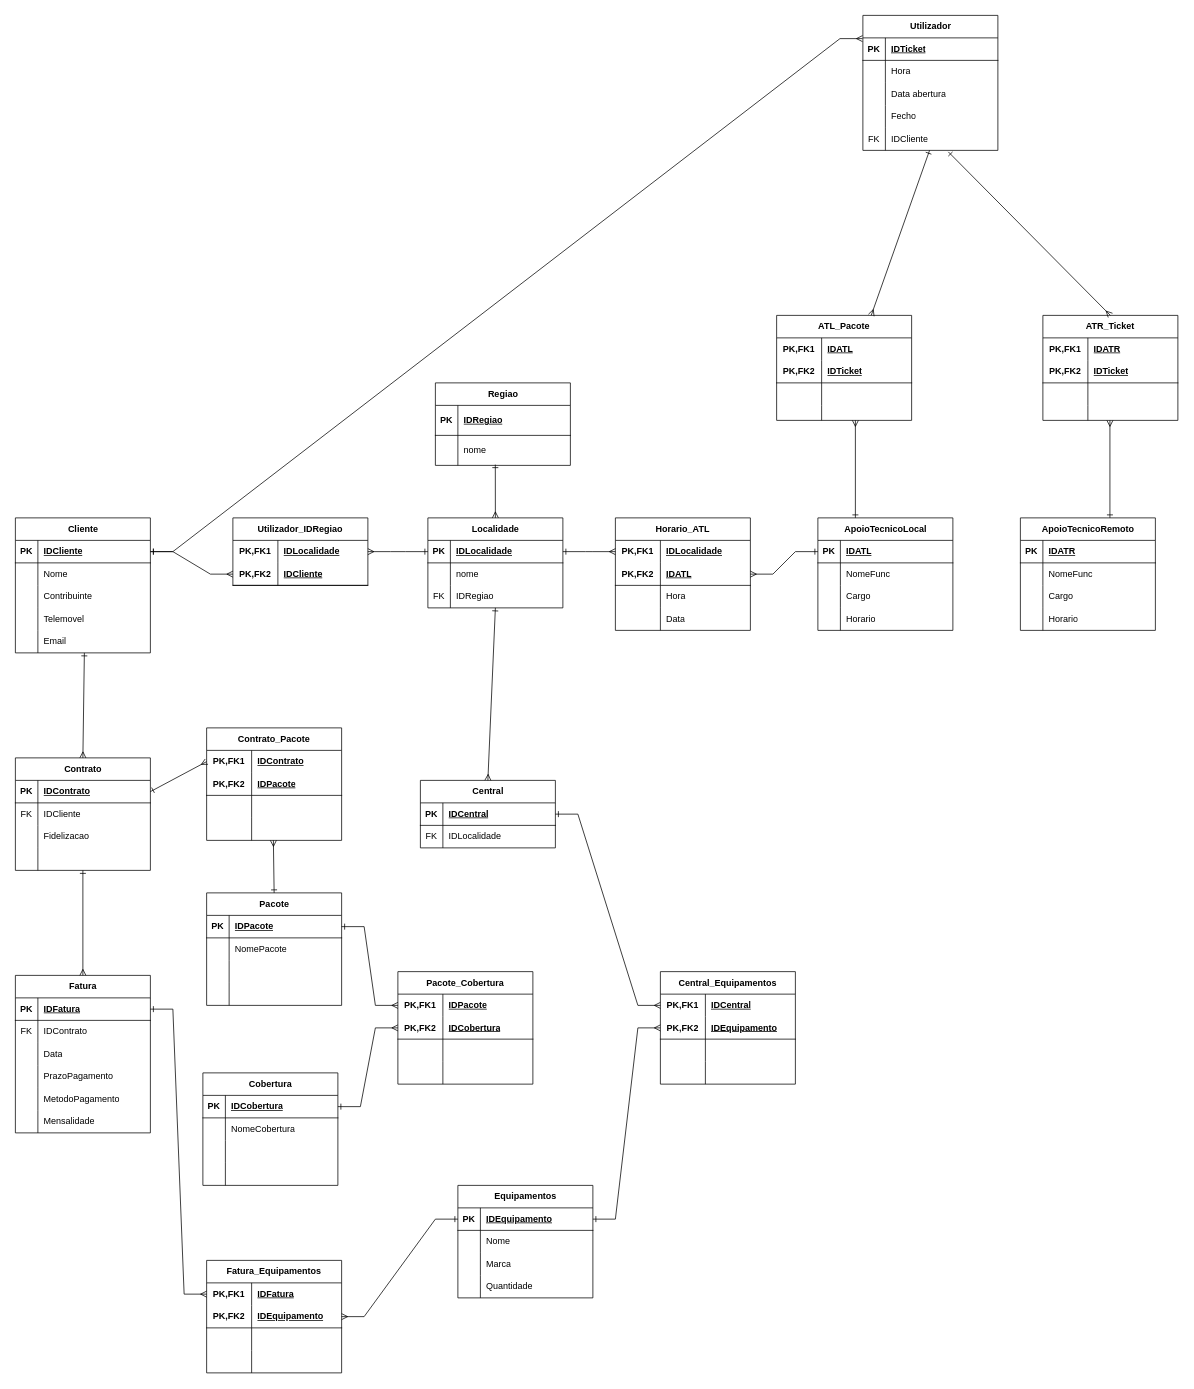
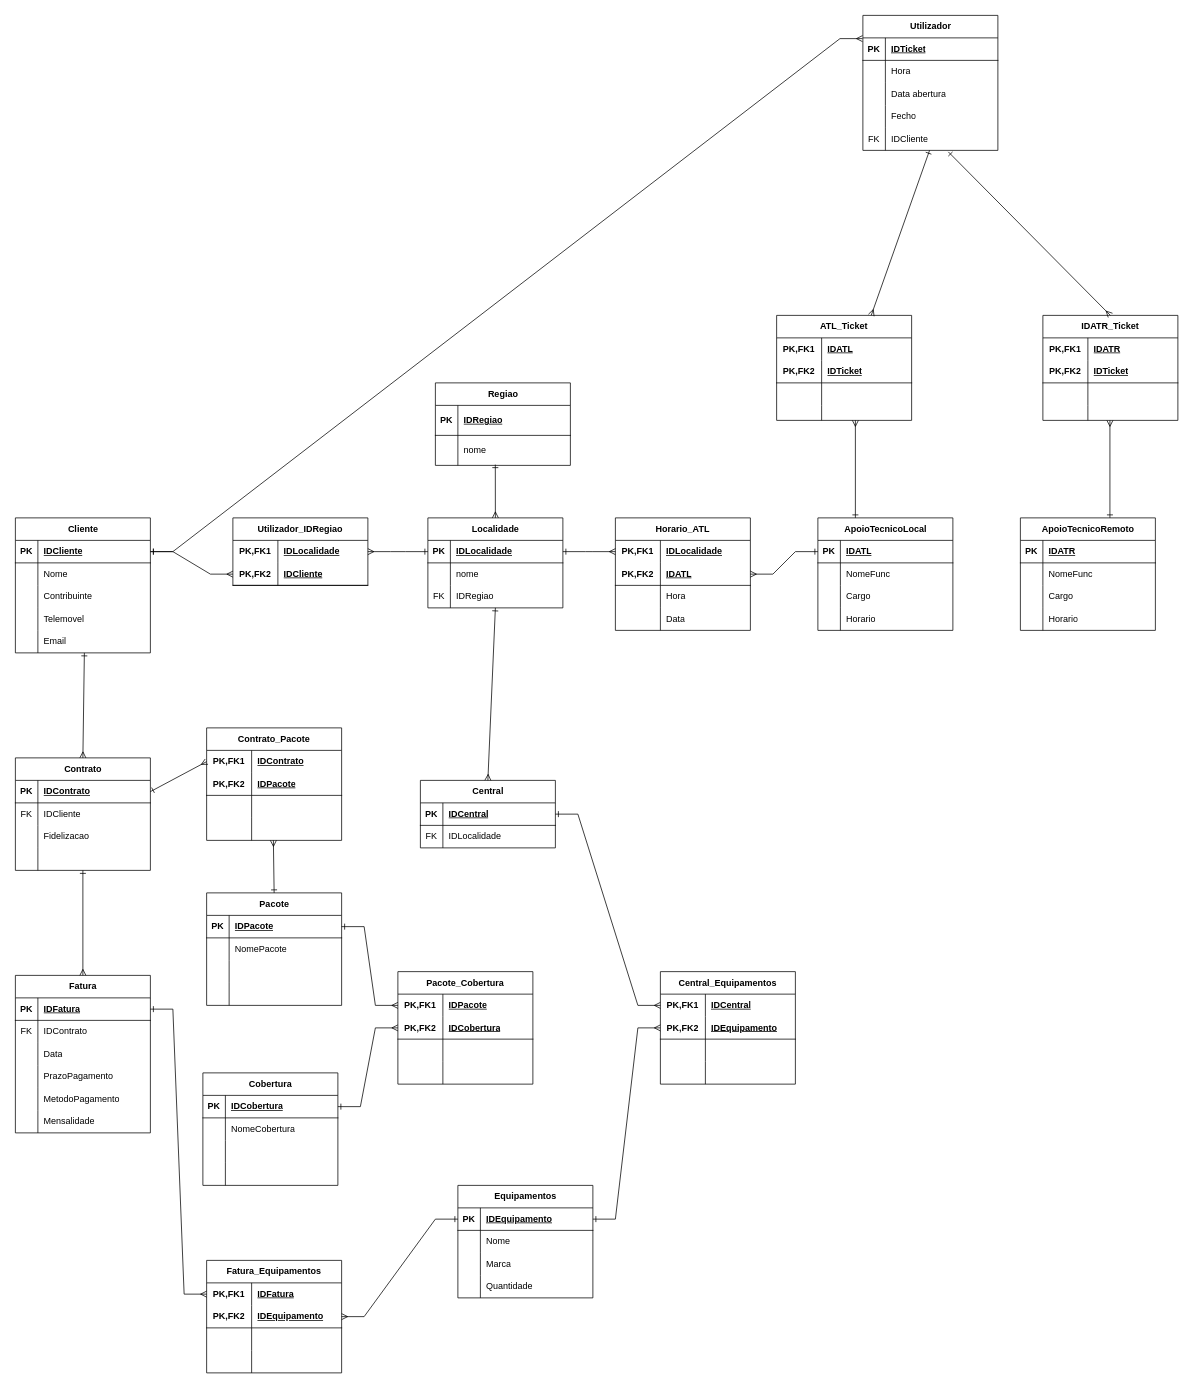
- <mxCell id="195" value="ATL_Pacote" style="shape=table;startSize=30;container=1;collapsible=1;childLayout=tableLayout;fixedRows=1;rowLines=0;fontStyle=1;align=center;resizeLast=1;html=1;whiteSpace=wrap;" parent="1" vertex="1"><mxGeometry x="1035" y="420" width="180" height="140" as="geometry" /></mxCell>
+ <mxCell id="195" value="ATL_Ticket" style="shape=table;startSize=30;container=1;collapsible=1;childLayout=tableLayout;fixedRows=1;rowLines=0;fontStyle=1;align=center;resizeLast=1;html=1;whiteSpace=wrap;" parent="1" vertex="1"><mxGeometry x="1035" y="420" width="180" height="140" as="geometry" /></mxCell>
- <mxCell id="208" value="ATR_Ticket" style="shape=table;startSize=30;container=1;collapsible=1;childLayout=tableLayout;fixedRows=1;rowLines=0;fontStyle=1;align=center;resizeLast=1;html=1;whiteSpace=wrap;" parent="1" vertex="1"><mxGeometry x="1390" y="420" width="180" height="140" as="geometry" /></mxCell>
+ <mxCell id="208" value="IDATR_Ticket" style="shape=table;startSize=30;container=1;collapsible=1;childLayout=tableLayout;fixedRows=1;rowLines=0;fontStyle=1;align=center;resizeLast=1;html=1;whiteSpace=wrap;" parent="1" vertex="1"><mxGeometry x="1390" y="420" width="180" height="140" as="geometry" /></mxCell>
